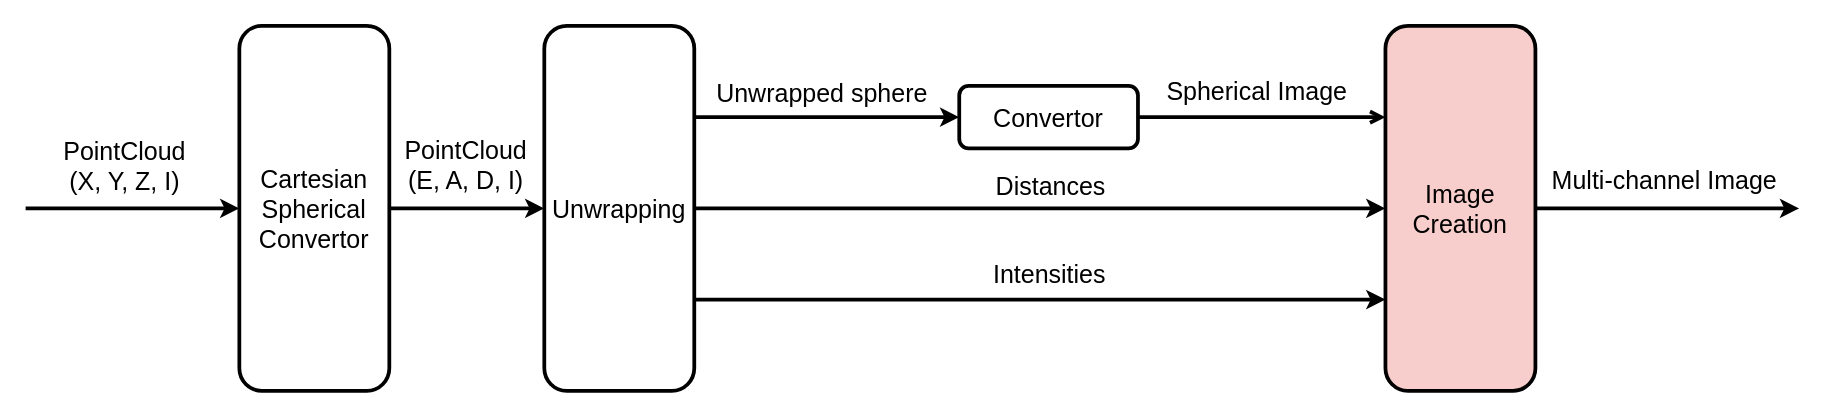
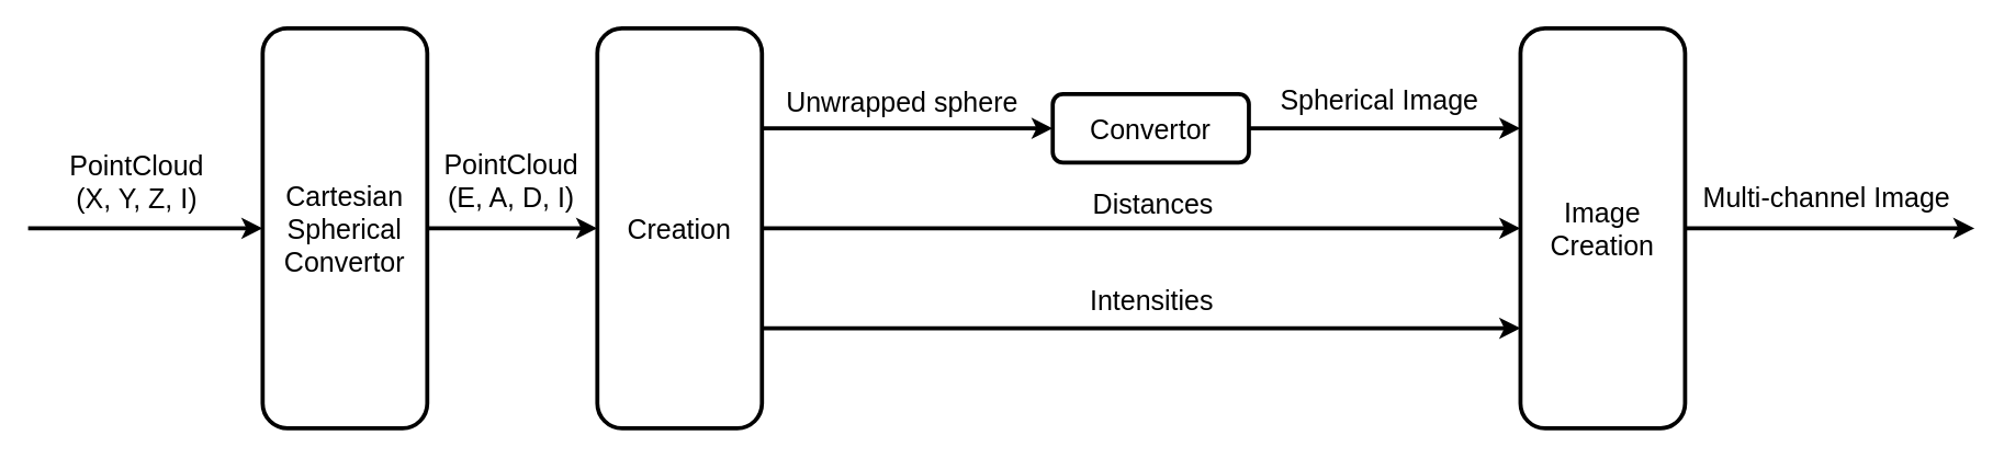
- <mxCell id="14" style="edgeStyle=orthogonalEdgeStyle;rounded=0;orthogonalLoop=1;jettySize=auto;html=1;entryX=0;entryY=0.25;entryDx=0;entryDy=0;strokeWidth=3;endArrow=open;" edge="1" parent="1" source="16" target="17"><mxGeometry relative="1" as="geometry" /></mxCell>
+ <mxCell id="14" style="edgeStyle=orthogonalEdgeStyle;rounded=0;orthogonalLoop=1;jettySize=auto;html=1;entryX=0;entryY=0.25;entryDx=0;entryDy=0;strokeWidth=3;" edge="1" parent="1" source="16" target="17"><mxGeometry relative="1" as="geometry" /></mxCell>
- <mxCell id="7" value="&lt;span style=&quot;font-size: 20px&quot;&gt;Unwrapping&lt;/span&gt;" style="rounded=1;whiteSpace=wrap;html=1;strokeWidth=3;" vertex="1" parent="1"><mxGeometry x="435" y="20" width="120" height="292" as="geometry" /></mxCell>
+ <mxCell id="7" value="&lt;span style=&quot;font-size: 20px&quot;&gt;Creation&lt;/span&gt;" style="rounded=1;whiteSpace=wrap;html=1;strokeWidth=3;" vertex="1" parent="1"><mxGeometry x="435" y="20" width="120" height="292" as="geometry" /></mxCell>
- <mxCell id="17" value="&lt;span style=&quot;font-size: 20px&quot;&gt;Image Creation&lt;/span&gt;" style="rounded=1;whiteSpace=wrap;html=1;strokeWidth=3;fillColor=#f8cecc;" vertex="1" parent="1"><mxGeometry x="1108" y="20" width="120" height="292" as="geometry" /></mxCell>
+ <mxCell id="17" value="&lt;span style=&quot;font-size: 20px&quot;&gt;Image Creation&lt;/span&gt;" style="rounded=1;whiteSpace=wrap;html=1;strokeWidth=3;" vertex="1" parent="1"><mxGeometry x="1108" y="20" width="120" height="292" as="geometry" /></mxCell>
